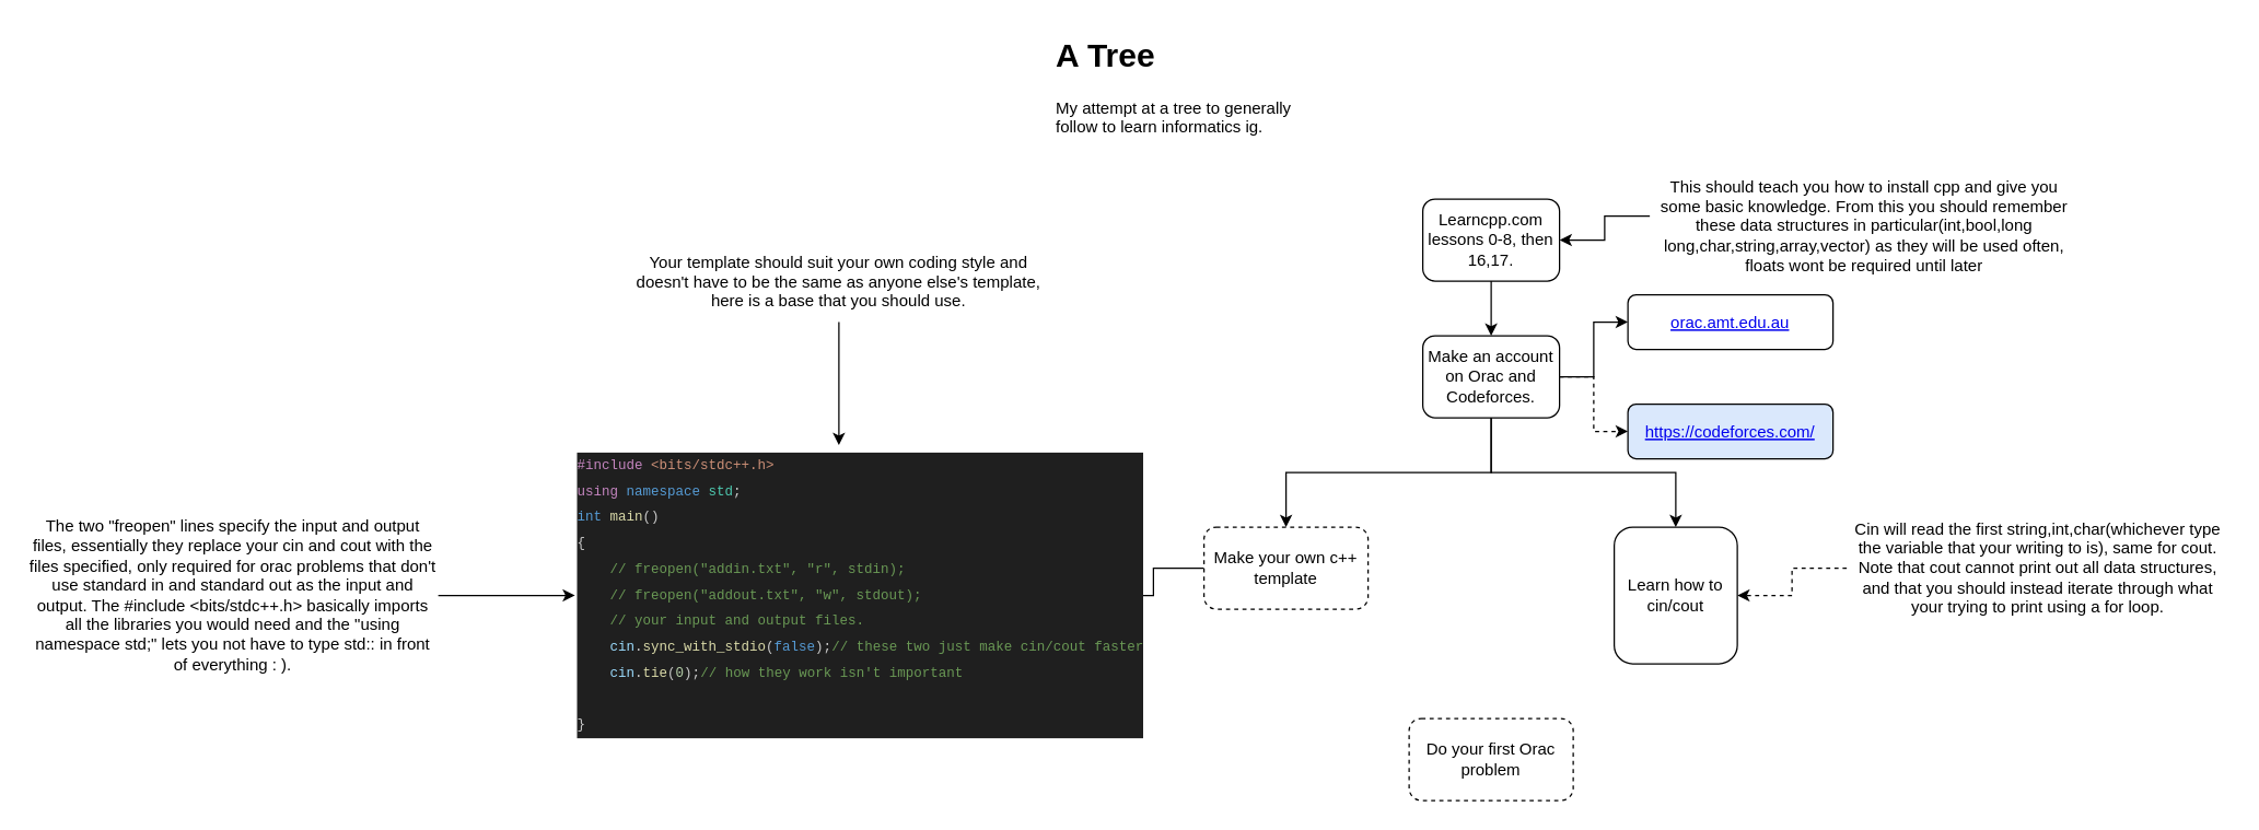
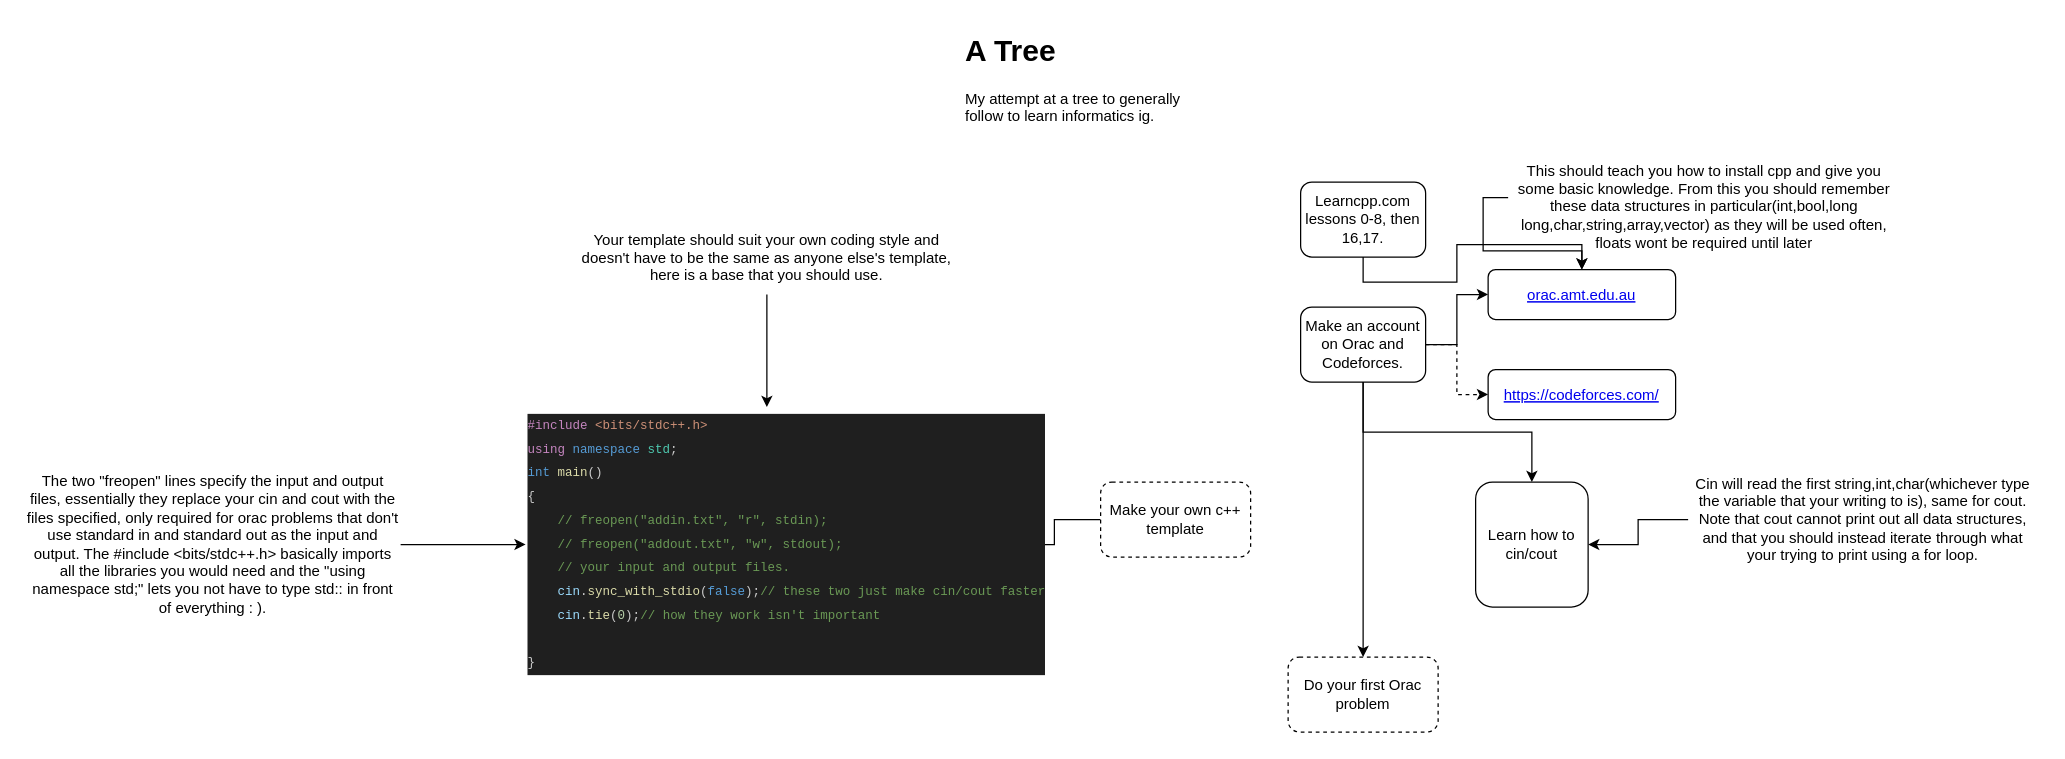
- <mxCell id="5" style="edgeStyle=orthogonalEdgeStyle;rounded=0;orthogonalLoop=1;jettySize=auto;html=1;exitX=0;exitY=0.25;exitDx=0;exitDy=0;" parent="1" source="6" target="4" edge="1"><mxGeometry relative="1" as="geometry" /></mxCell>
+ <mxCell id="5" style="edgeStyle=orthogonalEdgeStyle;rounded=0;orthogonalLoop=1;jettySize=auto;html=1;exitX=0;exitY=0.25;exitDx=0;exitDy=0;" parent="1" source="6" target="12" edge="1"><mxGeometry relative="1" as="geometry" /></mxCell>
- <mxCell id="3" style="edgeStyle=orthogonalEdgeStyle;rounded=0;orthogonalLoop=1;jettySize=auto;html=1;exitX=0.5;exitY=1;exitDx=0;exitDy=0;" parent="1" source="4" target="11" edge="1"><mxGeometry relative="1" as="geometry" /></mxCell>
+ <mxCell id="3" style="edgeStyle=orthogonalEdgeStyle;rounded=0;orthogonalLoop=1;jettySize=auto;html=1;exitX=0.5;exitY=1;exitDx=0;exitDy=0;" parent="1" source="4" target="12" edge="1"><mxGeometry relative="1" as="geometry" /></mxCell>
- <mxCell id="13" value="https://codeforces.com/" style="fontColor=#0000EE;fontStyle=4;rounded=1;overflow=hidden;spacing=10;fillColor=#dae8fc;" parent="1" vertex="1"><mxGeometry x="1190" y="295" width="150" height="40" as="geometry" /></mxCell>
+ <mxCell id="13" value="https://codeforces.com/" style="fontColor=#0000EE;fontStyle=4;rounded=1;overflow=hidden;spacing=10;" parent="1" vertex="1"><mxGeometry x="1190" y="295" width="150" height="40" as="geometry" /></mxCell>
- <mxCell id="9" style="edgeStyle=orthogonalEdgeStyle;rounded=0;orthogonalLoop=1;jettySize=auto;html=1;exitX=0.5;exitY=1;exitDx=0;exitDy=0;entryX=0.5;entryY=0;entryDx=0;entryDy=0;" parent="1" source="11" target="15" edge="1"><mxGeometry relative="1" as="geometry" /></mxCell>
+ <mxCell id="9" style="edgeStyle=orthogonalEdgeStyle;rounded=0;orthogonalLoop=1;jettySize=auto;html=1;exitX=0.5;exitY=1;exitDx=0;exitDy=0;" parent="1" source="11" target="24" edge="1"><mxGeometry relative="1" as="geometry" /></mxCell>
- <mxCell id="22" style="edgeStyle=orthogonalEdgeStyle;rounded=0;orthogonalLoop=1;jettySize=auto;html=1;exitX=0;exitY=0.5;exitDx=0;exitDy=0;entryX=1;entryY=0.5;entryDx=0;entryDy=0;dashed=1;" parent="1" source="23" target="21" edge="1"><mxGeometry relative="1" as="geometry" /></mxCell>
+ <mxCell id="22" style="edgeStyle=orthogonalEdgeStyle;rounded=0;orthogonalLoop=1;jettySize=auto;html=1;exitX=0;exitY=0.5;exitDx=0;exitDy=0;entryX=1;entryY=0.5;entryDx=0;entryDy=0;" parent="1" source="23" target="21" edge="1"><mxGeometry relative="1" as="geometry" /></mxCell>
